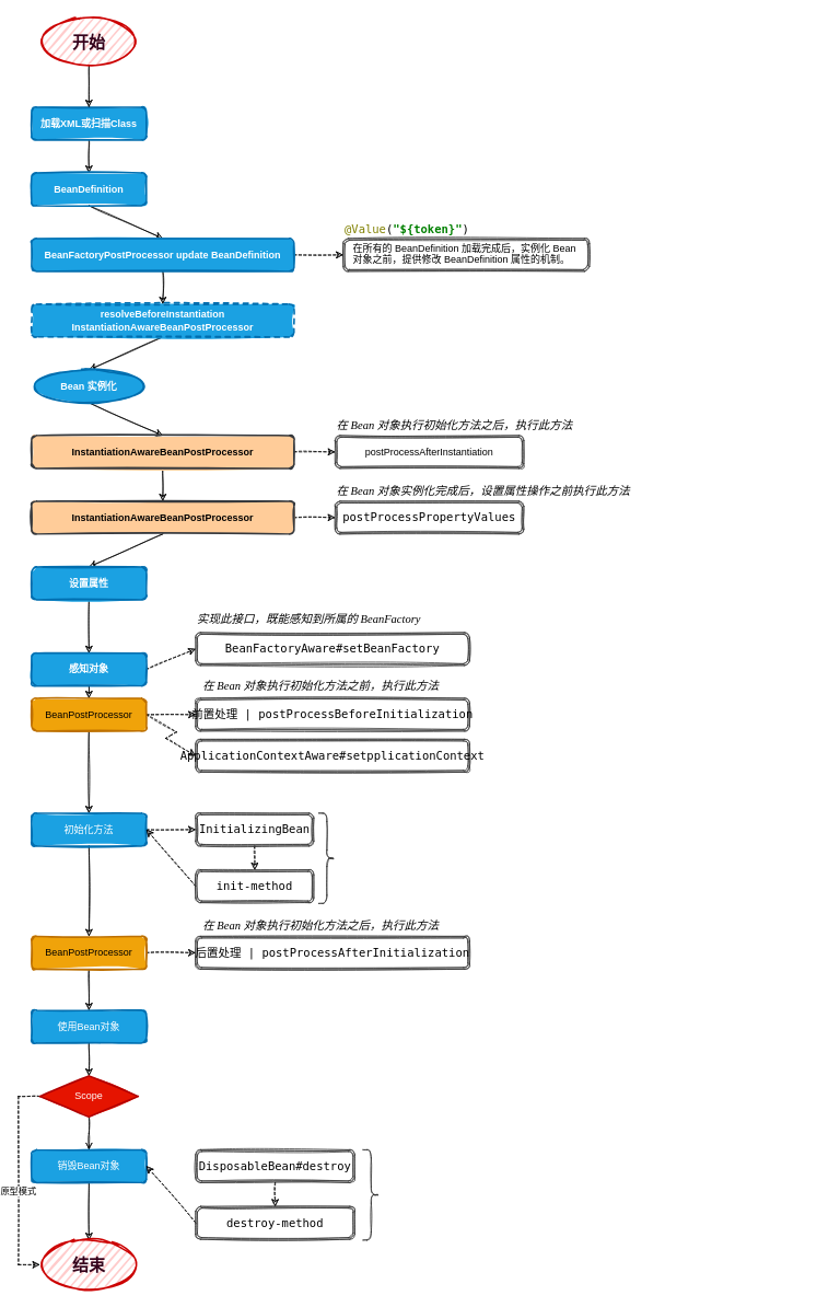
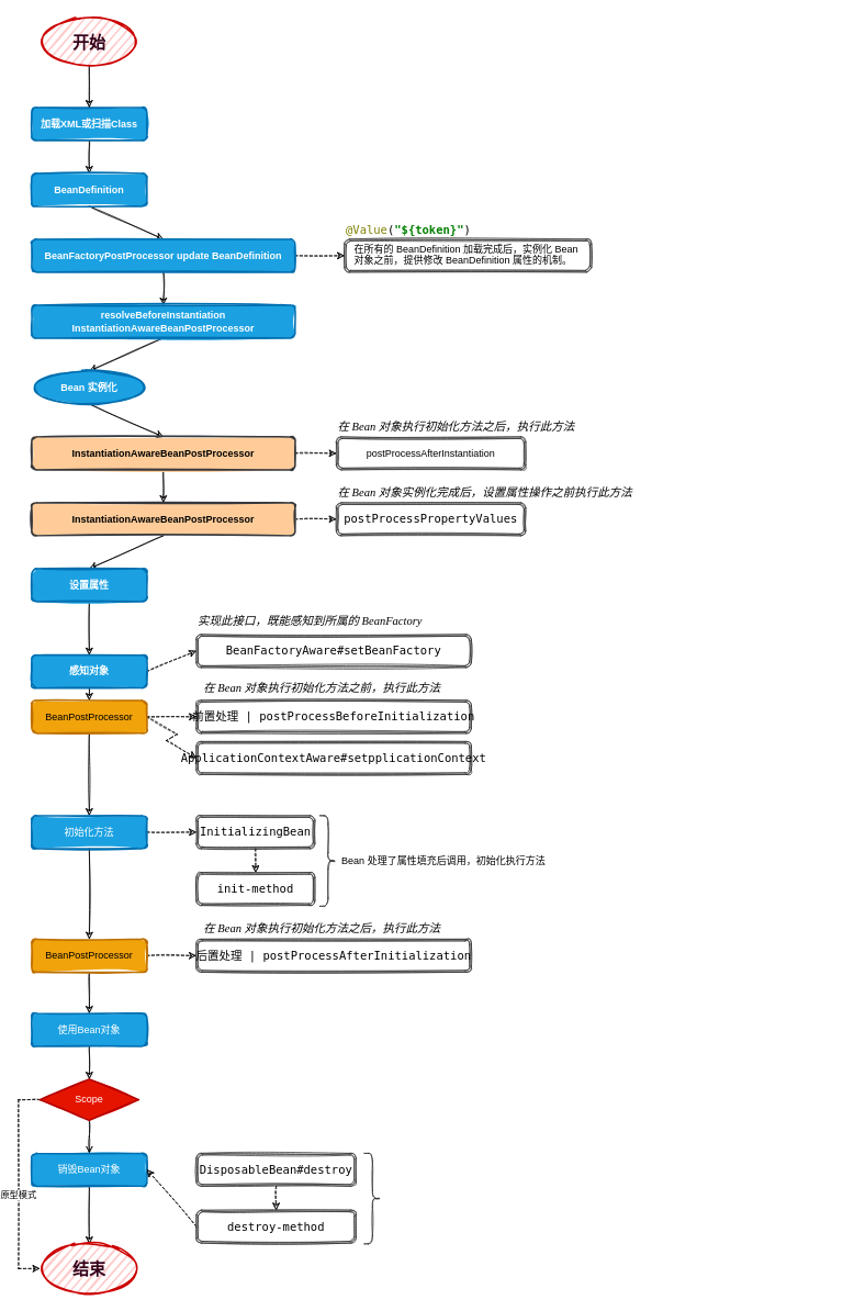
- <mxCell id="15" value="&lt;b&gt;resolveBeforeInstantiation&lt;br&gt;InstantiationAwareBeanPostProcessor&lt;/b&gt;" style="rounded=1;whiteSpace=wrap;html=1;strokeWidth=2;fillWeight=4;hachureGap=8;hachureAngle=45;fillColor=#1ba1e2;sketch=1;fontColor=#ffffff;fillStyle=solid;strokeColor=#006EAF;dashed=1;" vertex="1" parent="1"><mxGeometry x="36" y="370" width="320" height="40" as="geometry" /></mxCell>
+ <mxCell id="15" value="&lt;b&gt;resolveBeforeInstantiation&lt;br&gt;InstantiationAwareBeanPostProcessor&lt;/b&gt;" style="rounded=1;whiteSpace=wrap;html=1;strokeWidth=2;fillWeight=4;hachureGap=8;hachureAngle=45;fillColor=#1ba1e2;sketch=1;fontColor=#ffffff;fillStyle=solid;strokeColor=#006EAF;" vertex="1" parent="1"><mxGeometry x="36" y="370" width="320" height="40" as="geometry" /></mxCell>
- <mxCell id="53" style="edgeStyle=none;rounded=0;sketch=1;orthogonalLoop=1;jettySize=auto;html=1;exitX=0;exitY=0.5;exitDx=0;exitDy=0;entryX=1;entryY=0.5;entryDx=0;entryDy=0;fontColor=#000000;dashed=1;" edge="1" parent="1" source="54" target="42"><mxGeometry relative="1" as="geometry" /></mxCell>
+ <mxCell id="56" value="Bean 处理了属性填充后调用，初始化执行方法" style="text;html=1;align=center;verticalAlign=middle;resizable=0;points=[];autosize=1;strokeColor=none;fontColor=#000000;" vertex="1" parent="1"><mxGeometry x="406" y="1035" width="260" height="20" as="geometry" /></mxCell>
